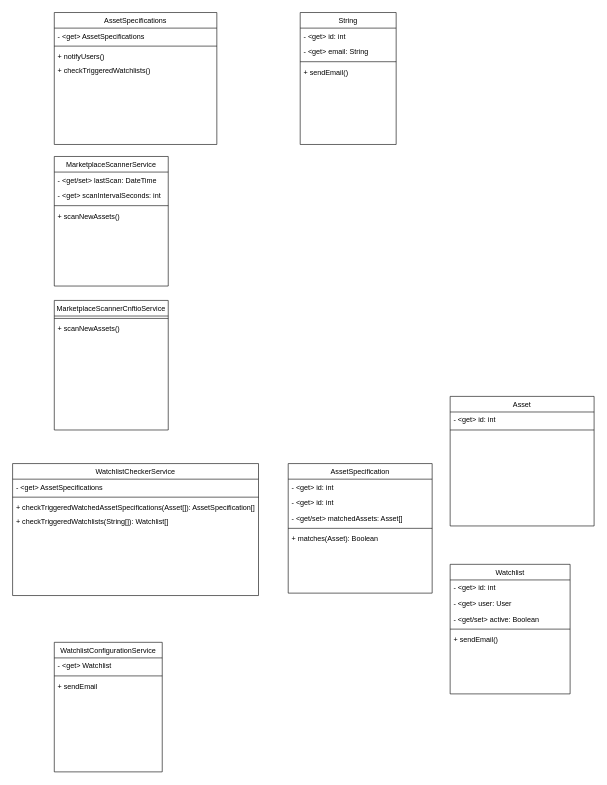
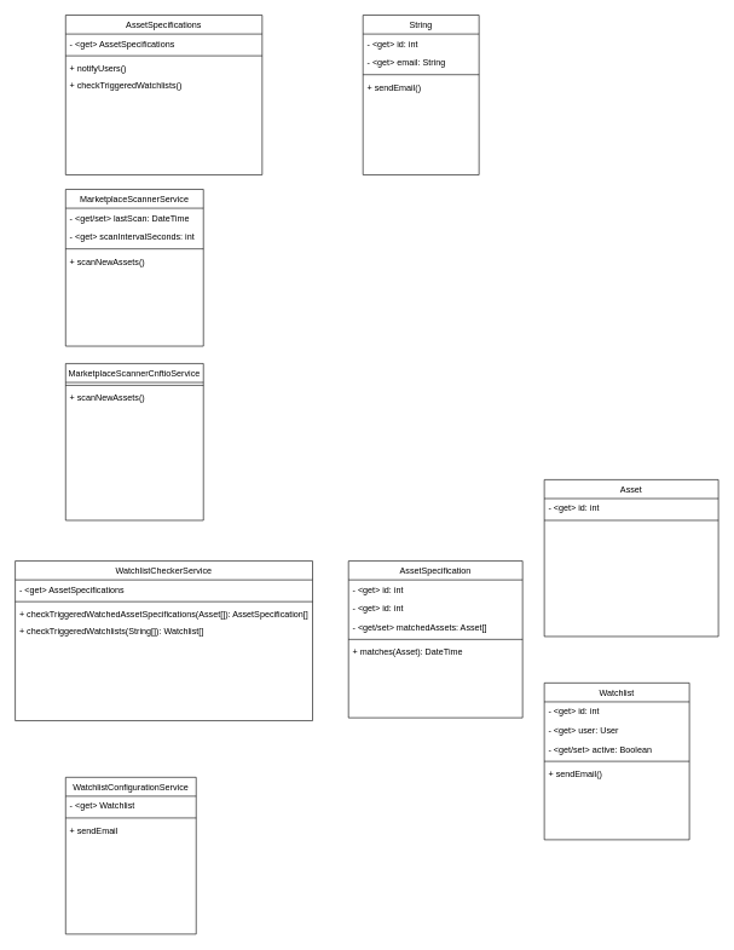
- <mxCell id="43" value="+ matches(Asset): Boolean" style="text;align=left;verticalAlign=top;spacingLeft=4;spacingRight=4;overflow=hidden;rotatable=0;points=[[0,0.5],[1,0.5]];portConstraint=eastwest;" parent="38" vertex="1"><mxGeometry y="112" width="240" height="26" as="geometry" /></mxCell>
+ <mxCell id="43" value="+ matches(Asset): DateTime" style="text;align=left;verticalAlign=top;spacingLeft=4;spacingRight=4;overflow=hidden;rotatable=0;points=[[0,0.5],[1,0.5]];portConstraint=eastwest;" parent="38" vertex="1"><mxGeometry y="112" width="240" height="26" as="geometry" /></mxCell>
